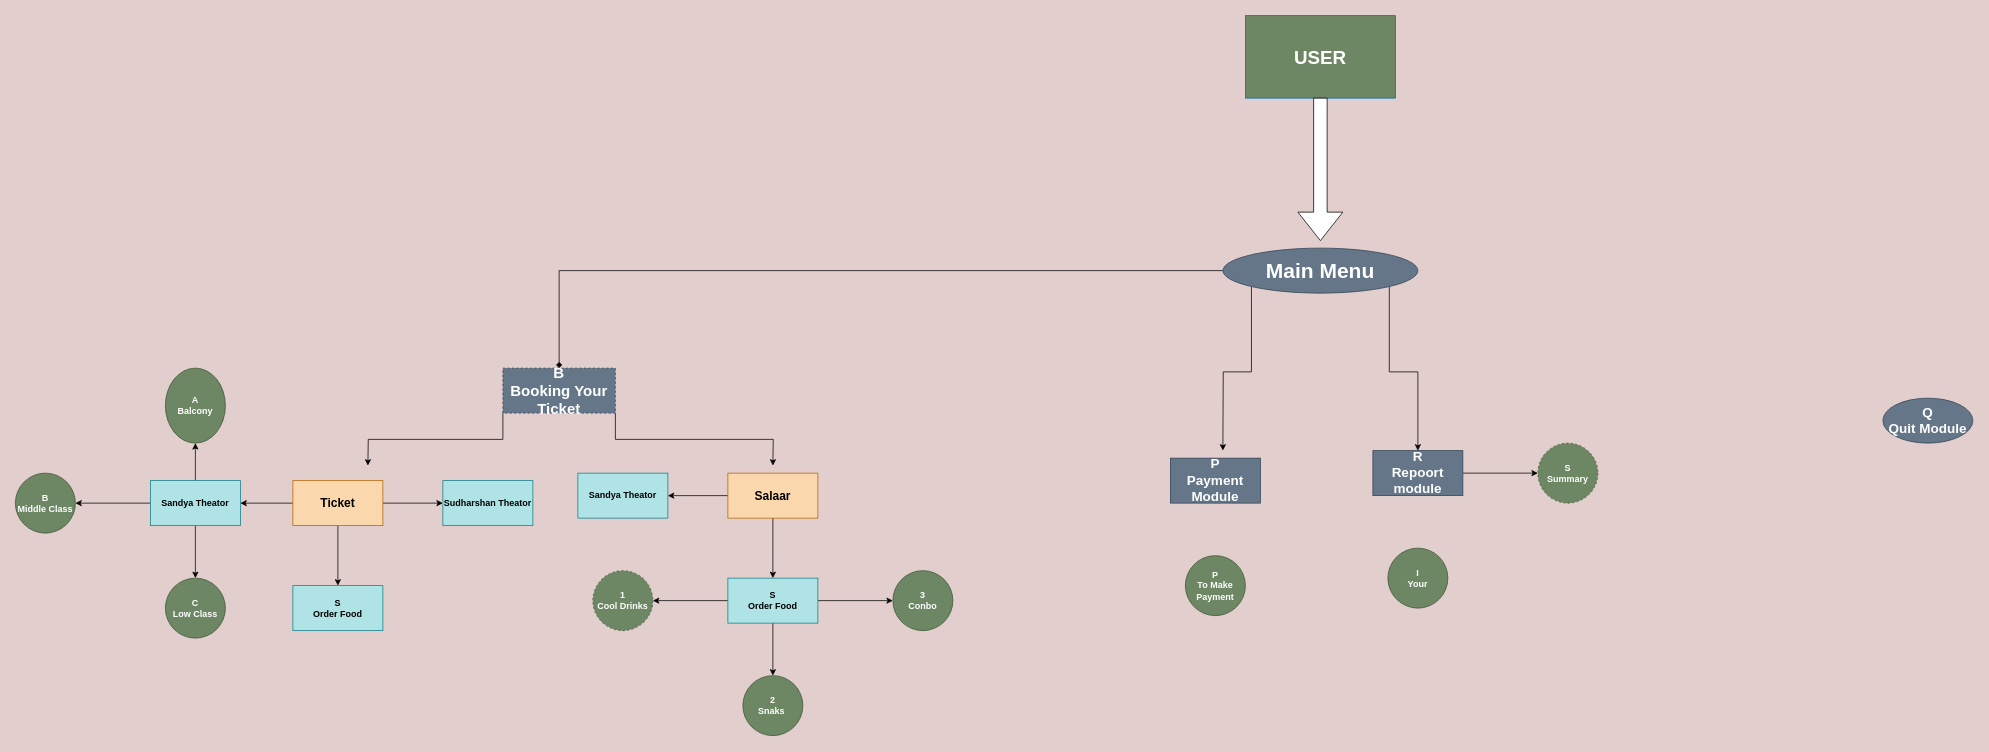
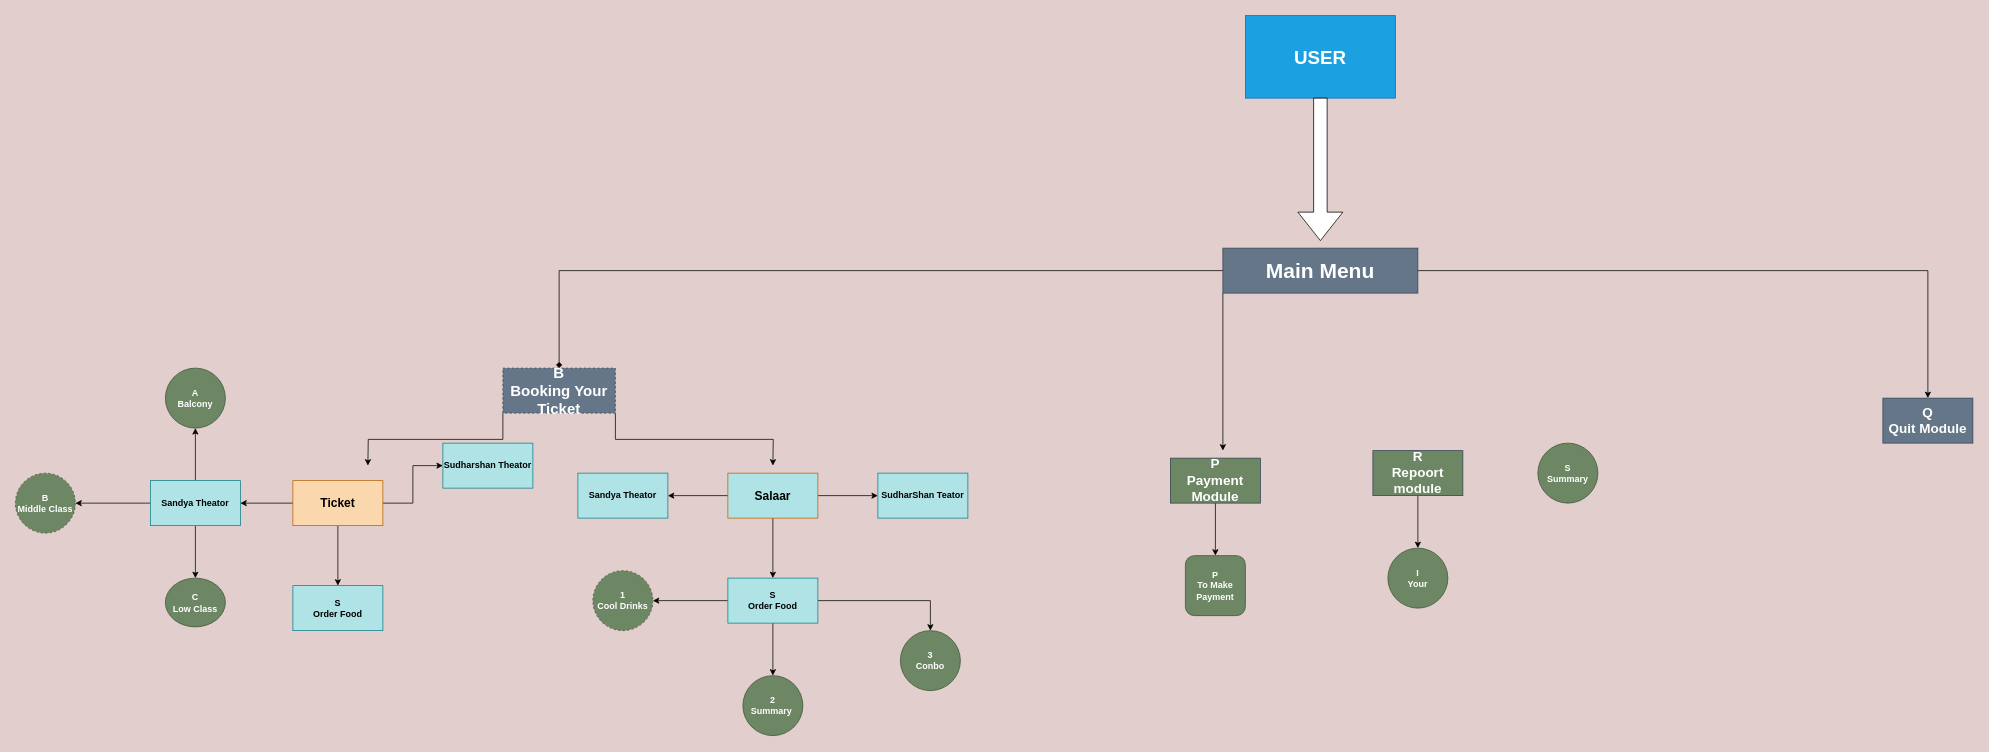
- <mxCell id="45" value="USER" style="rounded=0;whiteSpace=wrap;html=1;fontStyle=1;fontSize=25;labelBackgroundColor=none;fillColor=#6d8764;strokeColor=#006EAF;fontColor=#ffffff;" vertex="1" parent="1"><mxGeometry x="1660" y="20" width="200" height="110" as="geometry" /></mxCell>
+ <mxCell id="45" value="USER" style="rounded=0;whiteSpace=wrap;html=1;fontStyle=1;fontSize=25;labelBackgroundColor=none;fillColor=#1ba1e2;strokeColor=#006EAF;fontColor=#ffffff;" vertex="1" parent="1"><mxGeometry x="1660" y="20" width="200" height="110" as="geometry" /></mxCell>
- <mxCell id="35" value="Main Menu" style="ellipse;whiteSpace=wrap;html=1;fontStyle=1;fontSize=28;labelBackgroundColor=none;fillColor=#647687;fontColor=#ffffff;strokeColor=#314354;" vertex="1" parent="1"><mxGeometry x="1630" y="330" width="260" height="60" as="geometry" /></mxCell>
+ <mxCell id="35" value="Main Menu" style="rounded=0;whiteSpace=wrap;html=1;fontStyle=1;fontSize=28;labelBackgroundColor=none;fillColor=#647687;fontColor=#ffffff;strokeColor=#314354;" vertex="1" parent="1"><mxGeometry x="1630" y="330" width="260" height="60" as="geometry" /></mxCell>
+ <mxCell id="34" style="edgeStyle=orthogonalEdgeStyle;rounded=0;orthogonalLoop=1;jettySize=auto;html=1;exitX=1;exitY=0.5;exitDx=0;exitDy=0;labelBackgroundColor=none;fontColor=default;" edge="1" parent="1" source="35" target="44"><mxGeometry relative="1" as="geometry"><mxPoint x="2570" y="560" as="targetPoint" /></mxGeometry></mxCell>
- <mxCell id="33" style="edgeStyle=orthogonalEdgeStyle;rounded=0;orthogonalLoop=1;jettySize=auto;html=1;exitX=1;exitY=1;exitDx=0;exitDy=0;labelBackgroundColor=none;fontColor=default;" edge="1" parent="1" source="35" target="40"><mxGeometry relative="1" as="geometry"><mxPoint x="1890" y="600" as="targetPoint" /></mxGeometry></mxCell>
- <mxCell id="26" value="A&lt;div&gt;Balcony&lt;/div&gt;" style="ellipse;whiteSpace=wrap;html=1;rounded=0;fontStyle=1;labelBackgroundColor=none;fillColor=#6d8764;strokeColor=#3A5431;fontColor=#ffffff;" vertex="1" parent="1"><mxGeometry x="220" y="490" width="80" height="100" as="geometry" /></mxCell>
+ <mxCell id="26" value="A&lt;div&gt;Balcony&lt;/div&gt;" style="ellipse;whiteSpace=wrap;html=1;rounded=0;fontStyle=1;labelBackgroundColor=none;fillColor=#6d8764;strokeColor=#3A5431;fontColor=#ffffff;" vertex="1" parent="1"><mxGeometry x="220" y="490" width="80" height="80" as="geometry" /></mxCell>
- <mxCell id="44" value="Q&lt;div style=&quot;font-size: 18px;&quot;&gt;Quit Module&lt;/div&gt;" style="ellipse;whiteSpace=wrap;html=1;fontStyle=1;fontSize=18;labelBackgroundColor=none;fillColor=#647687;fontColor=#ffffff;strokeColor=#314354;" vertex="1" parent="1"><mxGeometry x="2510" y="530" width="120" height="60" as="geometry" /></mxCell>
+ <mxCell id="44" value="Q&lt;div style=&quot;font-size: 18px;&quot;&gt;Quit Module&lt;/div&gt;" style="rounded=0;whiteSpace=wrap;html=1;fontStyle=1;fontSize=18;labelBackgroundColor=none;fillColor=#647687;fontColor=#ffffff;strokeColor=#314354;" vertex="1" parent="1"><mxGeometry x="2510" y="530" width="120" height="60" as="geometry" /></mxCell>
- <mxCell id="40" value="R&lt;div style=&quot;font-size: 18px;&quot;&gt;Repoort module&lt;/div&gt;" style="rounded=0;whiteSpace=wrap;html=1;fontStyle=1;fontSize=18;labelBackgroundColor=none;fillColor=#647687;fontColor=#ffffff;strokeColor=#314354;" vertex="1" parent="1"><mxGeometry x="1830" y="600" width="120" height="60" as="geometry" /></mxCell>
+ <mxCell id="40" value="R&lt;div style=&quot;font-size: 18px;&quot;&gt;Repoort module&lt;/div&gt;" style="rounded=0;whiteSpace=wrap;html=1;fontStyle=1;fontSize=18;labelBackgroundColor=none;fillColor=#6d8764;fontColor=#ffffff;strokeColor=#314354;" vertex="1" parent="1"><mxGeometry x="1830" y="600" width="120" height="60" as="geometry" /></mxCell>
- <mxCell id="39" value="" style="edgeStyle=orthogonalEdgeStyle;rounded=0;orthogonalLoop=1;jettySize=auto;html=1;labelBackgroundColor=none;fontColor=default;" edge="1" parent="1" source="40" target="43"><mxGeometry relative="1" as="geometry" /></mxCell>
- <mxCell id="43" value="S&lt;div&gt;Summary&lt;/div&gt;" style="ellipse;whiteSpace=wrap;html=1;rounded=0;fontStyle=1;labelBackgroundColor=none;fillColor=#6d8764;fontColor=#ffffff;strokeColor=#3A5431;dashed=1;" vertex="1" parent="1"><mxGeometry x="2050" y="590" width="80" height="80" as="geometry" /></mxCell>
+ <mxCell id="43" value="S&lt;div&gt;Summary&lt;/div&gt;" style="ellipse;whiteSpace=wrap;html=1;rounded=0;fontStyle=1;labelBackgroundColor=none;fillColor=#6d8764;fontColor=#ffffff;strokeColor=#3A5431;" vertex="1" parent="1"><mxGeometry x="2050" y="590" width="80" height="80" as="geometry" /></mxCell>
- <mxCell id="37" value="P&lt;div style=&quot;font-size: 18px;&quot;&gt;Payment Module&lt;/div&gt;" style="rounded=0;whiteSpace=wrap;html=1;fontStyle=1;fontSize=18;labelBackgroundColor=none;fillColor=#647687;fontColor=#ffffff;strokeColor=#314354;" vertex="1" parent="1"><mxGeometry x="1560" y="610" width="120" height="60" as="geometry" /></mxCell>
+ <mxCell id="37" value="P&lt;div style=&quot;font-size: 18px;&quot;&gt;Payment Module&lt;/div&gt;" style="rounded=0;whiteSpace=wrap;html=1;fontStyle=1;fontSize=18;labelBackgroundColor=none;fillColor=#6d8764;fontColor=#ffffff;strokeColor=#314354;" vertex="1" parent="1"><mxGeometry x="1560" y="610" width="120" height="60" as="geometry" /></mxCell>
- <mxCell id="18" value="Salaar" style="rounded=0;whiteSpace=wrap;html=1;fontSize=16;fontStyle=1;labelBackgroundColor=none;fillColor=#fad7ac;strokeColor=#b46504;" vertex="1" parent="1"><mxGeometry x="970" y="630" width="120" height="60" as="geometry" /></mxCell>
+ <mxCell id="18" value="Salaar" style="rounded=0;whiteSpace=wrap;html=1;fontSize=16;fontStyle=1;labelBackgroundColor=none;fillColor=#b0e3e6;strokeColor=#b46504;" vertex="1" parent="1"><mxGeometry x="970" y="630" width="120" height="60" as="geometry" /></mxCell>
+ <mxCell id="16" value="" style="edgeStyle=orthogonalEdgeStyle;rounded=0;orthogonalLoop=1;jettySize=auto;html=1;labelBackgroundColor=none;fontColor=default;" edge="1" parent="1" source="18" target="20"><mxGeometry relative="1" as="geometry" /></mxCell>
+ <mxCell id="20" value="SudharShan Teator" style="whiteSpace=wrap;html=1;rounded=0;fontStyle=1;labelBackgroundColor=none;fillColor=#b0e3e6;strokeColor=#0e8088;" vertex="1" parent="1"><mxGeometry x="1170" y="630" width="120" height="60" as="geometry" /></mxCell>
- <mxCell id="25" value="B&lt;div&gt;Middle Class&lt;/div&gt;" style="ellipse;whiteSpace=wrap;html=1;rounded=0;fontStyle=1;labelBackgroundColor=none;fillColor=#6d8764;fontColor=#ffffff;strokeColor=#3A5431;" vertex="1" parent="1"><mxGeometry x="20" y="630" width="80" height="80" as="geometry" /></mxCell>
+ <mxCell id="25" value="B&lt;div&gt;Middle Class&lt;/div&gt;" style="ellipse;whiteSpace=wrap;html=1;rounded=0;fontStyle=1;labelBackgroundColor=none;fillColor=#6d8764;fontColor=#ffffff;strokeColor=#3A5431;dashed=1;" vertex="1" parent="1"><mxGeometry x="20" y="630" width="80" height="80" as="geometry" /></mxCell>
- <mxCell id="13" value="Sudharshan Theator" style="whiteSpace=wrap;html=1;rounded=0;fontStyle=1;labelBackgroundColor=none;fillColor=#b0e3e6;strokeColor=#0e8088;" vertex="1" parent="1"><mxGeometry x="590" y="640" width="120" height="60" as="geometry" /></mxCell>
+ <mxCell id="13" value="Sudharshan Theator" style="whiteSpace=wrap;html=1;rounded=0;fontStyle=1;labelBackgroundColor=none;fillColor=#b0e3e6;strokeColor=#0e8088;" vertex="1" parent="1"><mxGeometry x="590" y="590" width="120" height="60" as="geometry" /></mxCell>
+ <mxCell id="36" value="" style="edgeStyle=orthogonalEdgeStyle;rounded=0;orthogonalLoop=1;jettySize=auto;html=1;labelBackgroundColor=none;fontColor=default;" edge="1" parent="1" source="37" target="41"><mxGeometry relative="1" as="geometry" /></mxCell>
+ <mxCell id="38" value="" style="edgeStyle=orthogonalEdgeStyle;rounded=0;orthogonalLoop=1;jettySize=auto;html=1;labelBackgroundColor=none;fontColor=default;" edge="1" parent="1" source="40" target="42"><mxGeometry relative="1" as="geometry" /></mxCell>
- <mxCell id="41" value="P&lt;div&gt;To Make Payment&lt;/div&gt;" style="ellipse;whiteSpace=wrap;html=1;rounded=0;fontStyle=1;labelBackgroundColor=none;fillColor=#6d8764;fontColor=#ffffff;strokeColor=#3A5431;" vertex="1" parent="1"><mxGeometry x="1580" y="740" width="80" height="80" as="geometry" /></mxCell>
+ <mxCell id="41" value="P&lt;div&gt;To Make Payment&lt;/div&gt;" style="whiteSpace=wrap;html=1;fontStyle=1;labelBackgroundColor=none;fillColor=#6d8764;fontColor=#ffffff;strokeColor=#3A5431;rounded=1;" vertex="1" parent="1"><mxGeometry x="1580" y="740" width="80" height="80" as="geometry" /></mxCell>
- <mxCell id="30" value="3&lt;div&gt;Conbo&lt;/div&gt;" style="ellipse;whiteSpace=wrap;html=1;rounded=0;fontStyle=1;labelBackgroundColor=none;fillColor=#6d8764;fontColor=#ffffff;strokeColor=#3A5431;" vertex="1" parent="1"><mxGeometry x="1190" y="760" width="80" height="80" as="geometry" /></mxCell>
+ <mxCell id="30" value="3&lt;div&gt;Conbo&lt;/div&gt;" style="ellipse;whiteSpace=wrap;html=1;rounded=0;fontStyle=1;labelBackgroundColor=none;fillColor=#6d8764;fontColor=#ffffff;strokeColor=#3A5431;" vertex="1" parent="1"><mxGeometry x="1200" y="840" width="80" height="80" as="geometry" /></mxCell>
- <mxCell id="27" value="C&lt;div&gt;Low Class&lt;/div&gt;" style="ellipse;whiteSpace=wrap;html=1;rounded=0;fontStyle=1;labelBackgroundColor=none;fillColor=#6d8764;fontColor=#ffffff;strokeColor=#3A5431;" vertex="1" parent="1"><mxGeometry x="220" y="770" width="80" height="80" as="geometry" /></mxCell>
+ <mxCell id="27" value="C&lt;div&gt;Low Class&lt;/div&gt;" style="ellipse;whiteSpace=wrap;html=1;rounded=0;fontStyle=1;labelBackgroundColor=none;fillColor=#6d8764;fontColor=#ffffff;strokeColor=#3A5431;" vertex="1" parent="1"><mxGeometry x="220" y="770" width="80" height="65" as="geometry" /></mxCell>
- <mxCell id="29" value="2&lt;div&gt;Snaks&amp;nbsp;&lt;/div&gt;" style="ellipse;whiteSpace=wrap;html=1;rounded=0;fontStyle=1;labelBackgroundColor=none;fillColor=#6d8764;fontColor=#ffffff;strokeColor=#3A5431;" vertex="1" parent="1"><mxGeometry x="990" y="900" width="80" height="80" as="geometry" /></mxCell>
+ <mxCell id="29" value="2&lt;div&gt;Summary&amp;nbsp;&lt;/div&gt;" style="ellipse;whiteSpace=wrap;html=1;rounded=0;fontStyle=1;labelBackgroundColor=none;fillColor=#6d8764;fontColor=#ffffff;strokeColor=#3A5431;" vertex="1" parent="1"><mxGeometry x="990" y="900" width="80" height="80" as="geometry" /></mxCell>
